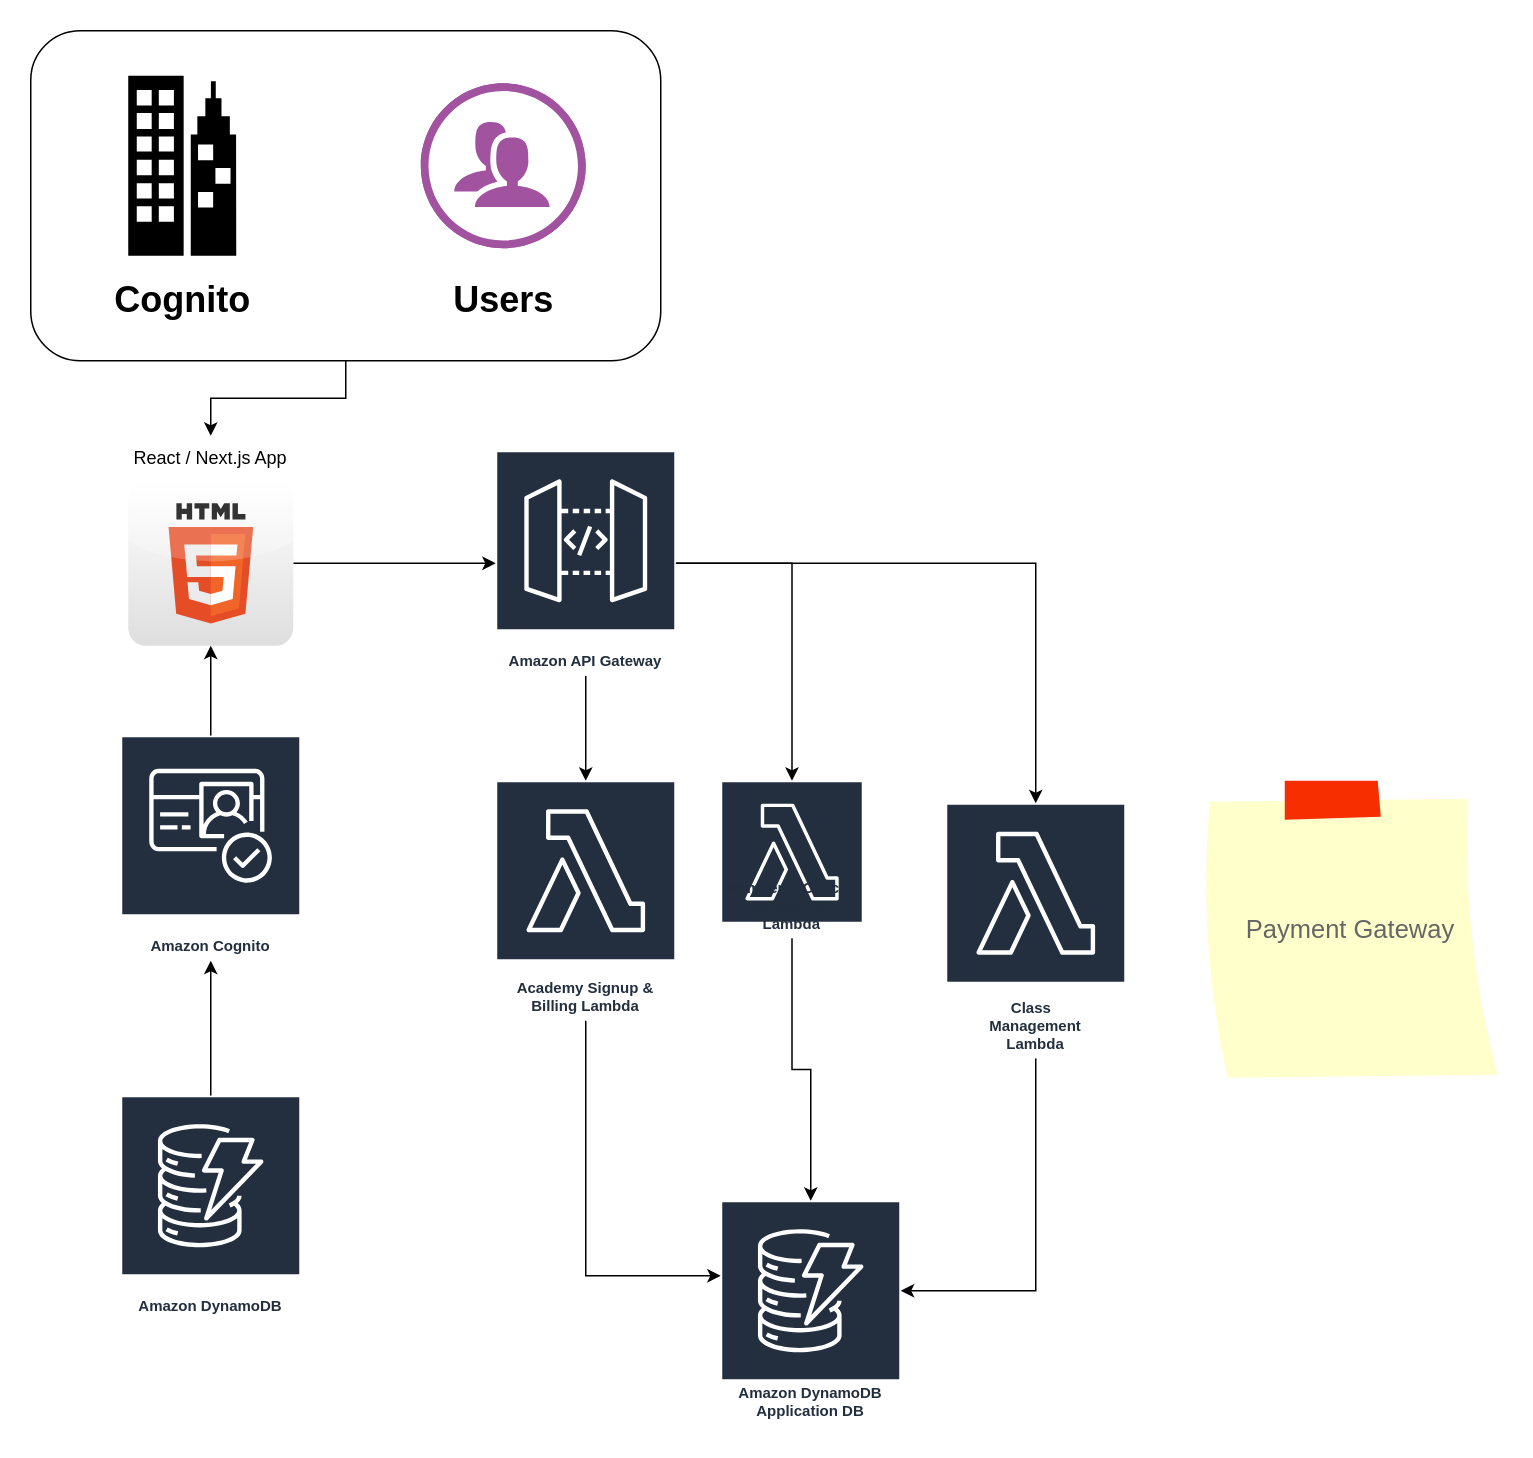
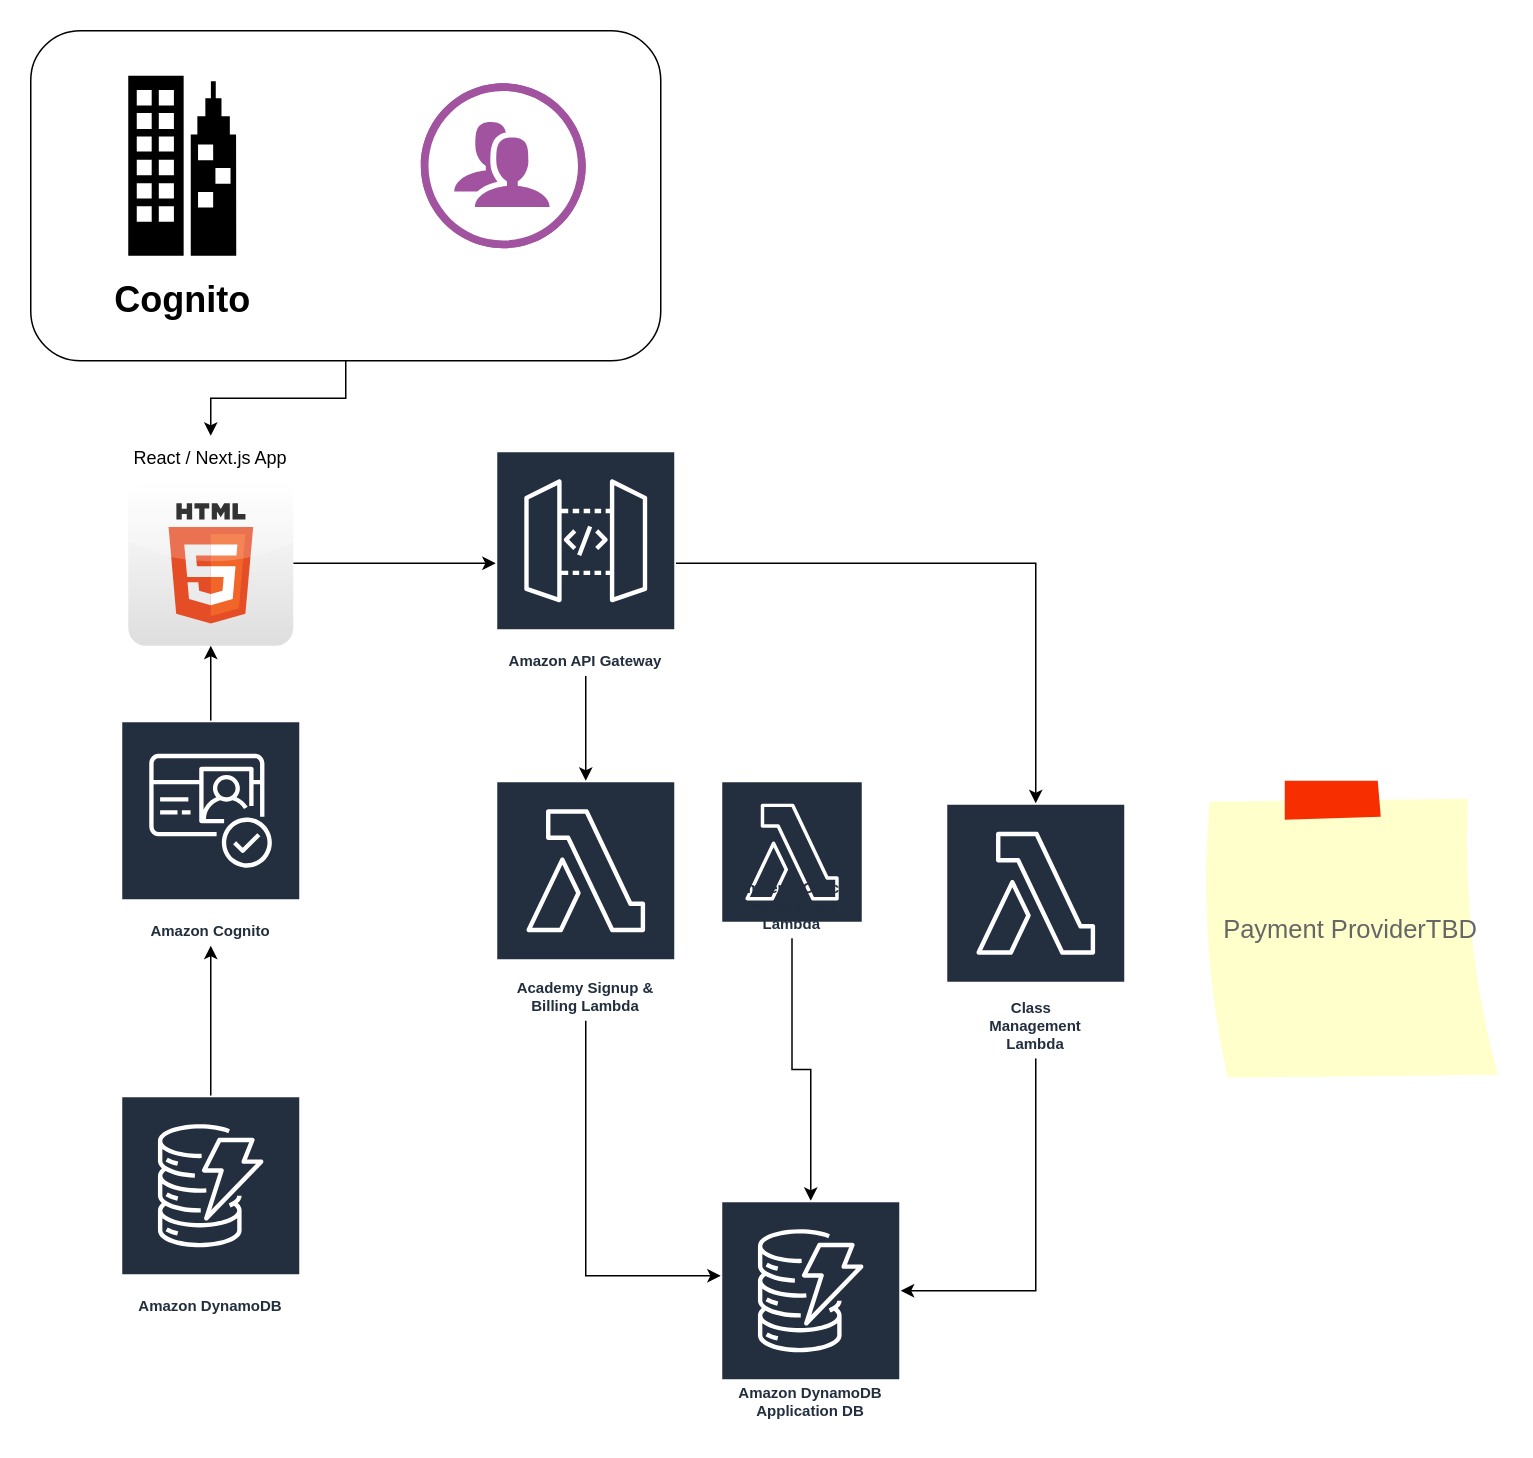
- <mxCell id="21" value="Users" style="text;strokeColor=none;fillColor=none;html=1;fontSize=24;fontStyle=1;verticalAlign=middle;align=center;" vertex="1" parent="16"><mxGeometry x="265" y="160" width="100" height="40" as="geometry" /></mxCell>
- <mxCell id="4" style="edgeStyle=orthogonalEdgeStyle;rounded=0;orthogonalLoop=1;jettySize=auto;html=1;" edge="1" parent="1" source="6" target="23"><mxGeometry relative="1" as="geometry" /></mxCell>
- <mxCell id="8" value="Amazon Cognito" style="sketch=0;outlineConnect=0;fontColor=#232F3E;gradientColor=none;strokeColor=#ffffff;fillColor=#232F3E;dashed=0;verticalLabelPosition=middle;verticalAlign=bottom;align=center;html=1;whiteSpace=wrap;fontSize=10;fontStyle=1;spacing=3;shape=mxgraph.aws4.productIcon;prIcon=mxgraph.aws4.cognito;" vertex="1" parent="1"><mxGeometry x="80" y="490" width="120" height="150" as="geometry" /></mxCell>
+ <mxCell id="8" value="Amazon Cognito" style="sketch=0;outlineConnect=0;fontColor=#232F3E;gradientColor=none;strokeColor=#ffffff;fillColor=#232F3E;dashed=0;verticalLabelPosition=middle;verticalAlign=bottom;align=center;html=1;whiteSpace=wrap;fontSize=10;fontStyle=1;spacing=3;shape=mxgraph.aws4.productIcon;prIcon=mxgraph.aws4.cognito;" vertex="1" parent="1"><mxGeometry x="80" y="480" width="120" height="150" as="geometry" /></mxCell>
- <mxCell id="26" value="Payment Gateway" style="strokeWidth=1;shadow=0;dashed=0;align=center;html=1;shape=mxgraph.mockup.text.stickyNote2;fontColor=#666666;mainText=;fontSize=17;whiteSpace=wrap;fillColor=#ffffcc;strokeColor=#F62E00;" vertex="1" parent="1"><mxGeometry x="800" y="520" width="200" height="200" as="geometry" /></mxCell>
+ <mxCell id="26" value="Payment ProviderTBD" style="strokeWidth=1;shadow=0;dashed=0;align=center;html=1;shape=mxgraph.mockup.text.stickyNote2;fontColor=#666666;mainText=;fontSize=17;whiteSpace=wrap;fillColor=#ffffcc;strokeColor=#F62E00;" vertex="1" parent="1"><mxGeometry x="800" y="520" width="200" height="200" as="geometry" /></mxCell>
